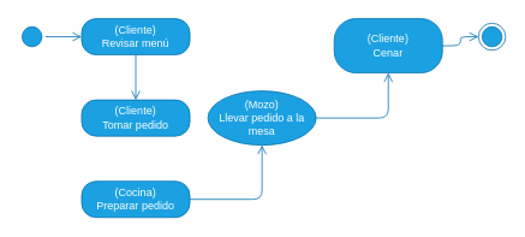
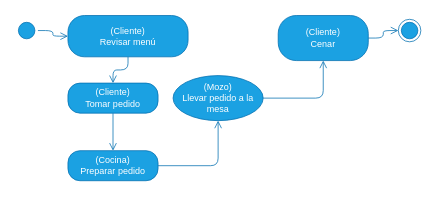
- <mxCell id="8" value="(Cliente)&lt;br&gt;Revisar menú" style="rounded=1;whiteSpace=wrap;html=1;arcSize=40;fontColor=#ffffff;fillColor=#1ba1e2;strokeColor=#006EAF;fontStyle=0" parent="1" vertex="1"><mxGeometry x="90" y="20" width="120" height="40" as="geometry" /></mxCell>
+ <mxCell id="8" value="(Cliente)&lt;br&gt;Revisar menú" style="rounded=1;whiteSpace=wrap;html=1;arcSize=40;fontColor=#ffffff;fillColor=#1ba1e2;strokeColor=#006EAF;fontStyle=0" parent="1" vertex="1"><mxGeometry x="90" y="20" width="160" height="55" as="geometry" /></mxCell>
+ <mxCell id="4" value="" style="edgeStyle=orthogonalEdgeStyle;html=1;verticalAlign=bottom;endArrow=open;endSize=8;strokeColor=#006EAF;fillColor=#1ba1e2;fontStyle=0" parent="1" source="11" target="13" edge="1"><mxGeometry relative="1" as="geometry"><mxPoint x="100" y="0" as="targetPoint" /></mxGeometry></mxCell>
